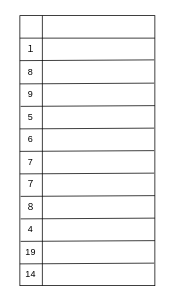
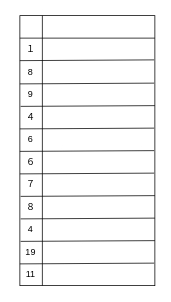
- <mxCell id="14" value="5" style="text;html=1;align=center;verticalAlign=middle;resizable=0;points=[];autosize=1;strokeColor=none;fillColor=none;" vertex="1" parent="1"><mxGeometry x="20" y="140" width="40" height="30" as="geometry" /></mxCell>
+ <mxCell id="14" value="４" style="text;html=1;align=center;verticalAlign=middle;resizable=0;points=[];autosize=1;strokeColor=none;fillColor=none;" vertex="1" parent="1"><mxGeometry x="20" y="140" width="40" height="30" as="geometry" /></mxCell>
- <mxCell id="16" value="7" style="text;html=1;align=center;verticalAlign=middle;resizable=0;points=[];autosize=1;strokeColor=none;fillColor=none;" vertex="1" parent="1"><mxGeometry x="20" y="200" width="40" height="30" as="geometry" /></mxCell>
+ <mxCell id="16" value="６" style="text;html=1;align=center;verticalAlign=middle;resizable=0;points=[];autosize=1;strokeColor=none;fillColor=none;" vertex="1" parent="1"><mxGeometry x="20" y="200" width="40" height="30" as="geometry" /></mxCell>
- <mxCell id="22" value="14" style="text;html=1;align=center;verticalAlign=middle;resizable=0;points=[];autosize=1;strokeColor=none;fillColor=none;" vertex="1" parent="1"><mxGeometry x="20" y="350" width="40" height="30" as="geometry" /></mxCell>
+ <mxCell id="22" value="11" style="text;html=1;align=center;verticalAlign=middle;resizable=0;points=[];autosize=1;strokeColor=none;fillColor=none;" vertex="1" parent="1"><mxGeometry x="20" y="350" width="40" height="30" as="geometry" /></mxCell>
